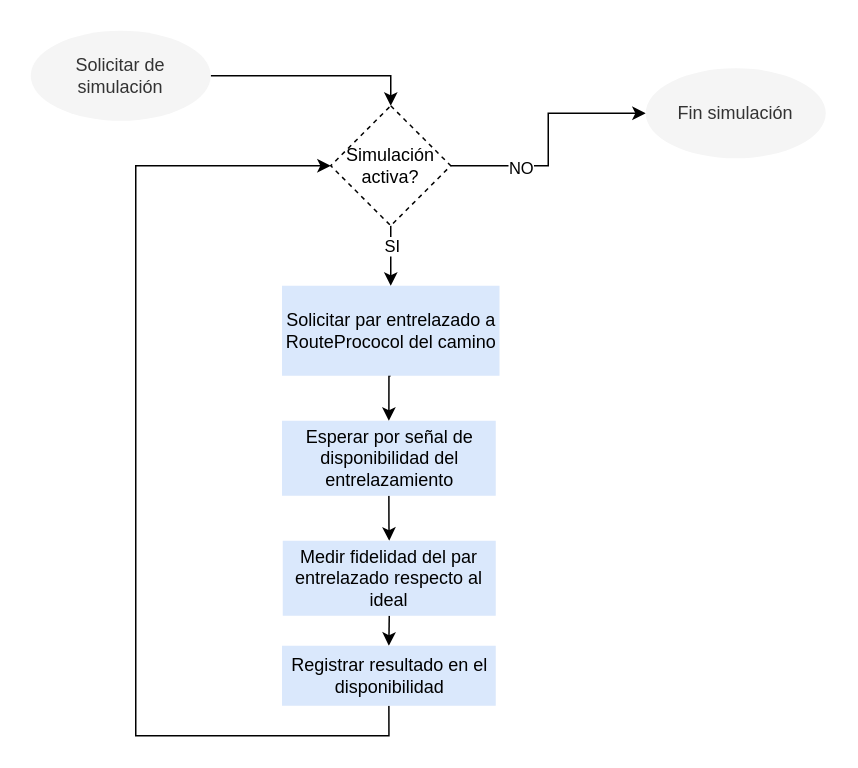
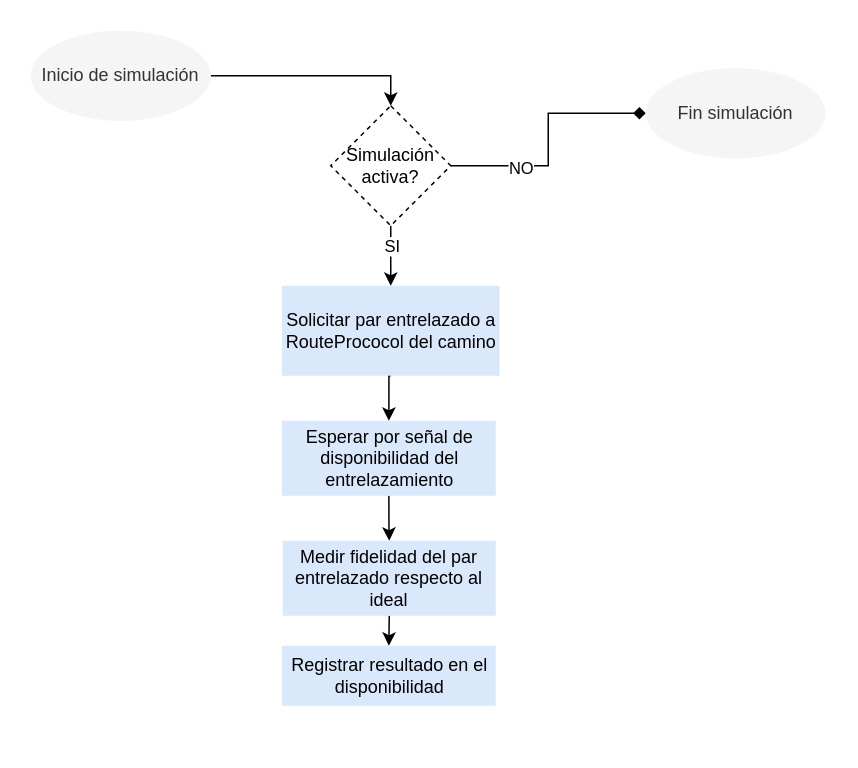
- <mxCell id="5" value="Solicitar de simulación" style="ellipse;whiteSpace=wrap;html=1;fillColor=#f5f5f5;fontColor=#333333;strokeColor=none;" vertex="1" parent="1"><mxGeometry x="20" y="20" width="120" height="60" as="geometry" /></mxCell>
+ <mxCell id="5" value="Inicio de simulación" style="ellipse;whiteSpace=wrap;html=1;fillColor=#f5f5f5;fontColor=#333333;strokeColor=none;" vertex="1" parent="1"><mxGeometry x="20" y="20" width="120" height="60" as="geometry" /></mxCell>
- <mxCell id="8" style="edgeStyle=orthogonalEdgeStyle;rounded=0;orthogonalLoop=1;jettySize=auto;html=1;exitX=1;exitY=0.5;exitDx=0;exitDy=0;" edge="1" parent="1" source="12" target="13"><mxGeometry relative="1" as="geometry" /></mxCell>
+ <mxCell id="8" style="edgeStyle=orthogonalEdgeStyle;rounded=0;orthogonalLoop=1;jettySize=auto;html=1;exitX=1;exitY=0.5;exitDx=0;exitDy=0;endArrow=diamond;" edge="1" parent="1" source="12" target="13"><mxGeometry relative="1" as="geometry" /></mxCell>
- <mxCell id="16" style="edgeStyle=orthogonalEdgeStyle;rounded=0;orthogonalLoop=1;jettySize=auto;html=1;exitX=0.5;exitY=1;exitDx=0;exitDy=0;entryX=0;entryY=0.5;entryDx=0;entryDy=0;" edge="1" parent="1" source="17" target="12"><mxGeometry relative="1" as="geometry"><Array as="points"><mxPoint x="259" y="490" /><mxPoint x="90" y="490" /><mxPoint x="90" y="110" /></Array></mxGeometry></mxCell>
